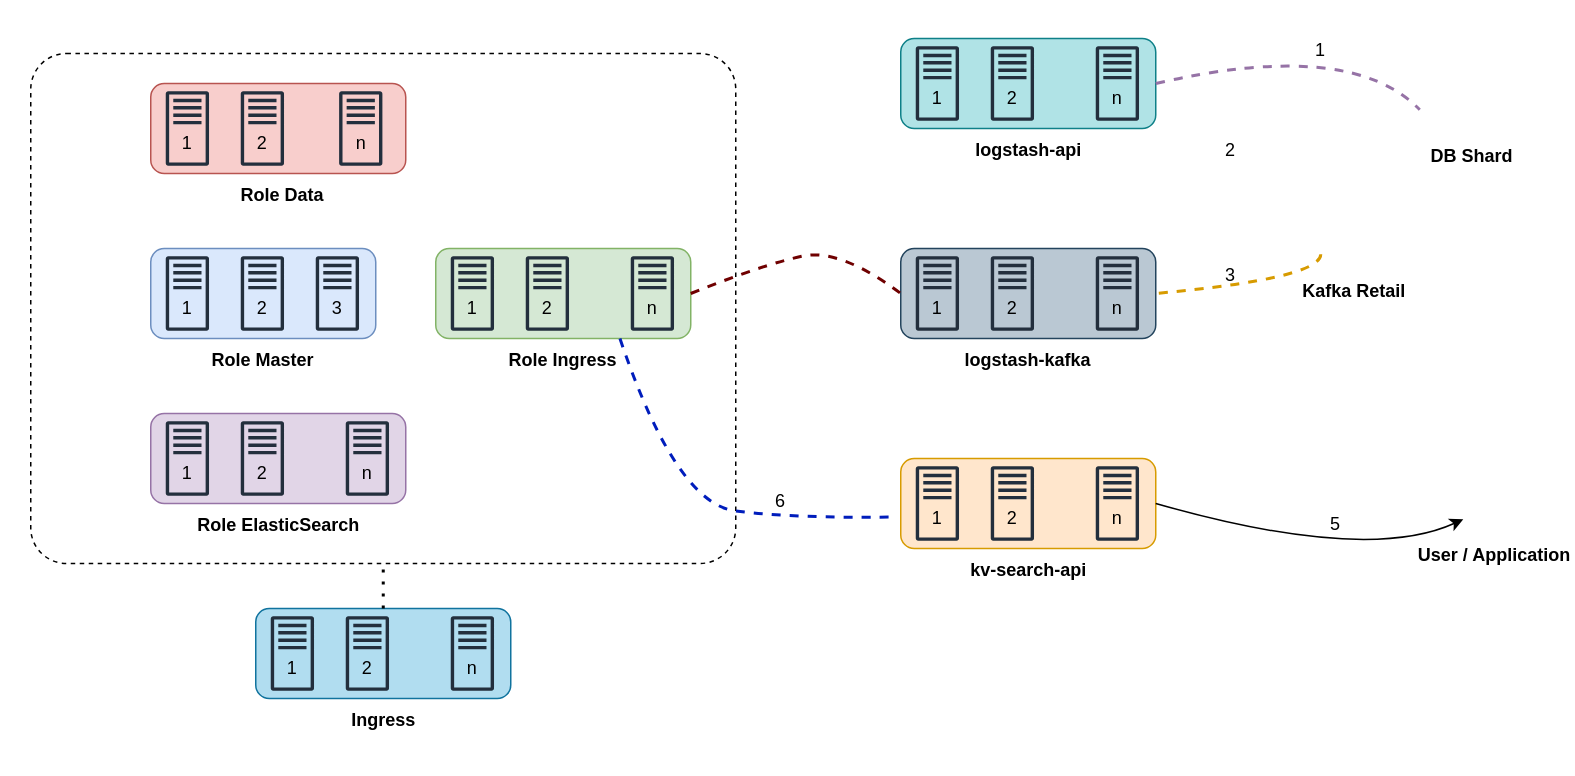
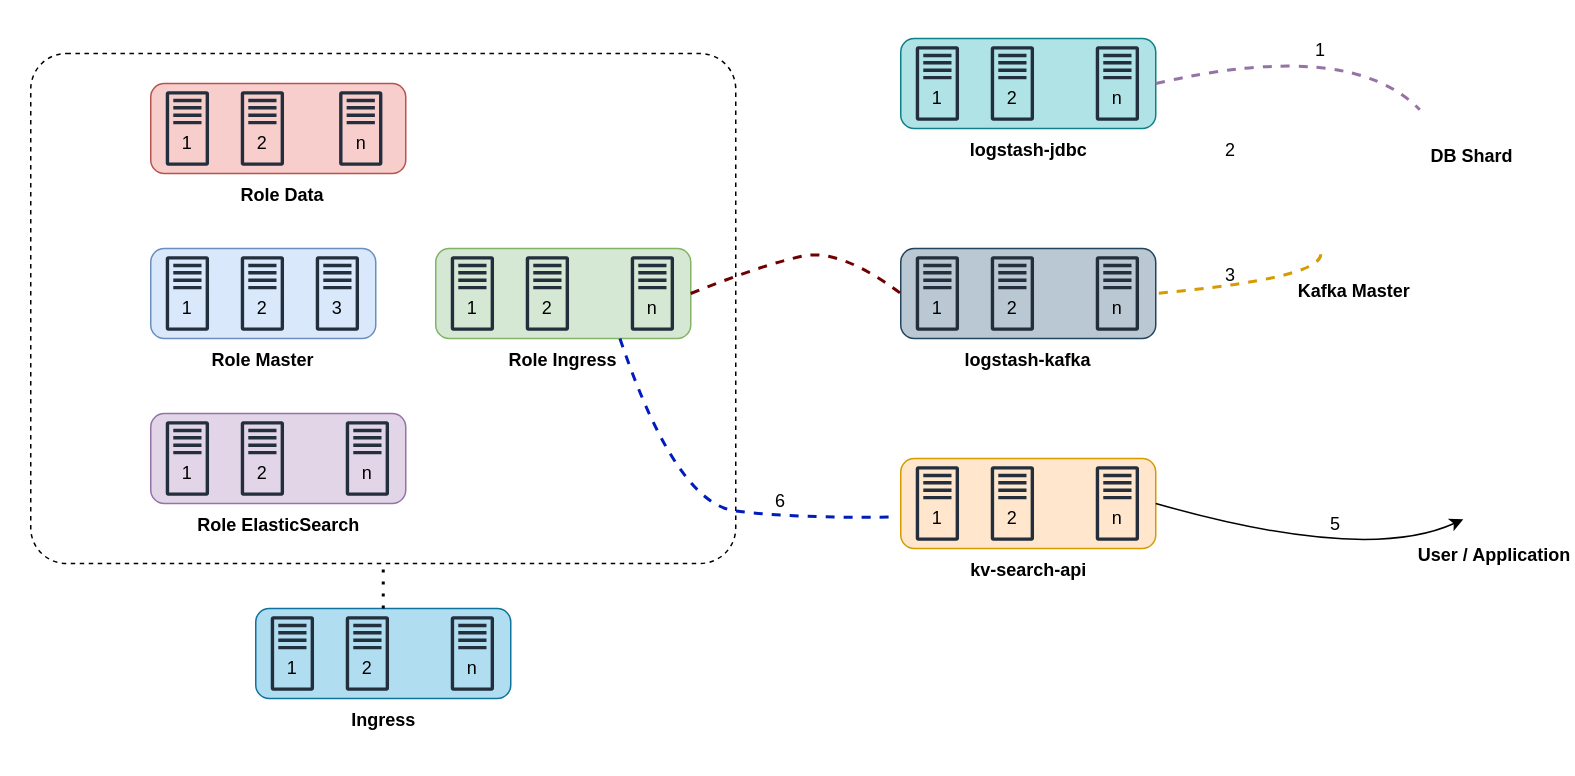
- <mxCell id="49" value="logstash-api" style="text;html=1;align=center;verticalAlign=middle;whiteSpace=wrap;rounded=0;fontStyle=1" parent="48" vertex="1"><mxGeometry x="43.6" y="60" width="82.79" height="30" as="geometry" /></mxCell>
+ <mxCell id="49" value="logstash-jdbc" style="text;html=1;align=center;verticalAlign=middle;whiteSpace=wrap;rounded=0;fontStyle=1" parent="48" vertex="1"><mxGeometry x="43.6" y="60" width="82.79" height="30" as="geometry" /></mxCell>
- <mxCell id="75" value="Kafka Retail" style="shape=image;verticalLabelPosition=bottom;labelBackgroundColor=default;verticalAlign=top;aspect=fixed;imageAspect=0;image=https://www.svgrepo.com/show/353951/kafka-icon.svg;fontStyle=1" parent="1" vertex="1"><mxGeometry x="880" y="135" width="45" height="45" as="geometry" /></mxCell>
+ <mxCell id="75" value="Kafka Master" style="shape=image;verticalLabelPosition=bottom;labelBackgroundColor=default;verticalAlign=top;aspect=fixed;imageAspect=0;image=https://www.svgrepo.com/show/353951/kafka-icon.svg;fontStyle=1" parent="1" vertex="1"><mxGeometry x="880" y="135" width="45" height="45" as="geometry" /></mxCell>
